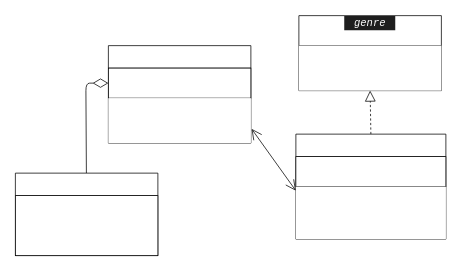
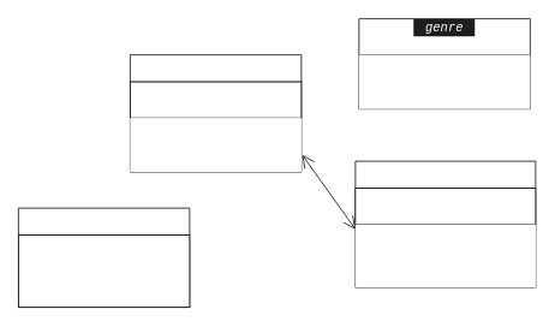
- <mxCell id="10" style="edgeStyle=none;html=1;exitX=0.5;exitY=0;exitDx=0;exitDy=0;entryX=0.5;entryY=1;entryDx=0;entryDy=0;fontColor=#FFFFFF;endArrow=block;endFill=0;endSize=12;dashed=1;" parent="1" source="12" target="8" edge="1"><mxGeometry relative="1" as="geometry" /></mxCell>
- <mxCell id="2" style="edgeStyle=none;html=1;entryX=0;entryY=0.5;entryDx=0;entryDy=0;fontColor=#FFFFFF;endArrow=diamondThin;endFill=0;endSize=18;" parent="1" source="3" target="6" edge="1"><mxGeometry relative="1" as="geometry"><Array as="points"><mxPoint x="114" y="110" /></Array></mxGeometry></mxCell>
